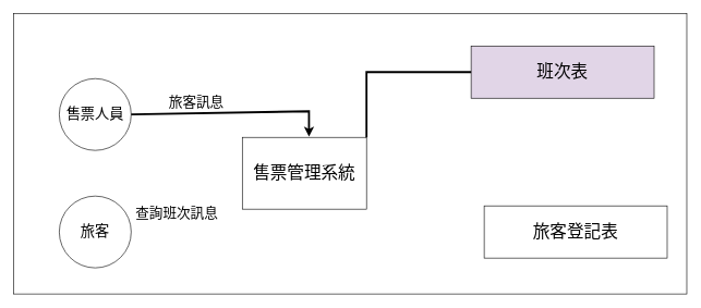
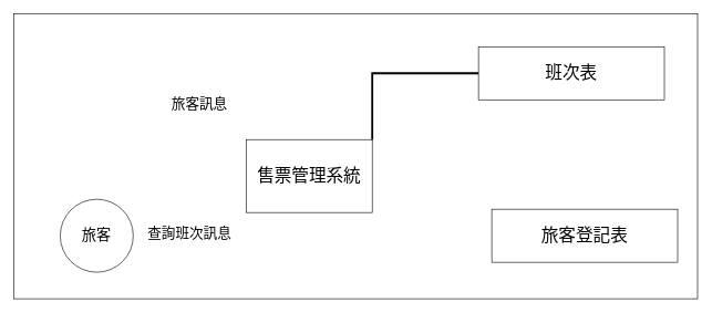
- <mxCell id="6" value="&lt;font style=&quot;font-size: 26px;&quot;&gt;班次表&lt;br&gt;&lt;/font&gt;" style="rounded=0;whiteSpace=wrap;html=1;fillColor=#e1d5e7;" vertex="1" parent="1"><mxGeometry x="720" y="70" width="280" height="80" as="geometry" /></mxCell>
+ <mxCell id="6" value="&lt;font style=&quot;font-size: 26px;&quot;&gt;班次表&lt;br&gt;&lt;/font&gt;" style="rounded=0;whiteSpace=wrap;html=1;" vertex="1" parent="1"><mxGeometry x="720" y="70" width="280" height="80" as="geometry" /></mxCell>
- <mxCell id="9" value="" style="endArrow=classic;html=1;rounded=0;exitX=1;exitY=0.5;exitDx=0;exitDy=0;entryX=0.537;entryY=-0.009;entryDx=0;entryDy=0;entryPerimeter=0;strokeWidth=3;" edge="1" parent="1" source="4" target="3"><mxGeometry width="50" height="50" relative="1" as="geometry"><mxPoint x="310" y="220" as="sourcePoint" /><mxPoint x="360" y="170" as="targetPoint" /><Array as="points"><mxPoint x="472" y="170" /></Array></mxGeometry></mxCell>
- <mxCell id="4" value="&lt;font style=&quot;font-size: 22px;&quot;&gt;售票人員&lt;/font&gt;" style="ellipse;whiteSpace=wrap;html=1;aspect=fixed;" vertex="1" parent="1"><mxGeometry x="90" y="120" width="110" height="110" as="geometry" /></mxCell>
- <mxCell id="10" value="&lt;font style=&quot;font-size: 21px;&quot;&gt;查詢班次訊息&lt;/font&gt;" style="text;html=1;strokeColor=none;fillColor=none;align=center;verticalAlign=middle;whiteSpace=wrap;rounded=0;" vertex="1" parent="1"><mxGeometry x="200" y="310" width="140" height="30" as="geometry" /></mxCell>
+ <mxCell id="10" value="&lt;font style=&quot;font-size: 21px;&quot;&gt;查詢班次訊息&lt;/font&gt;" style="text;html=1;strokeColor=none;fillColor=none;align=center;verticalAlign=middle;whiteSpace=wrap;rounded=0;" vertex="1" parent="1"><mxGeometry x="215" y="335" width="140" height="30" as="geometry" /></mxCell>
